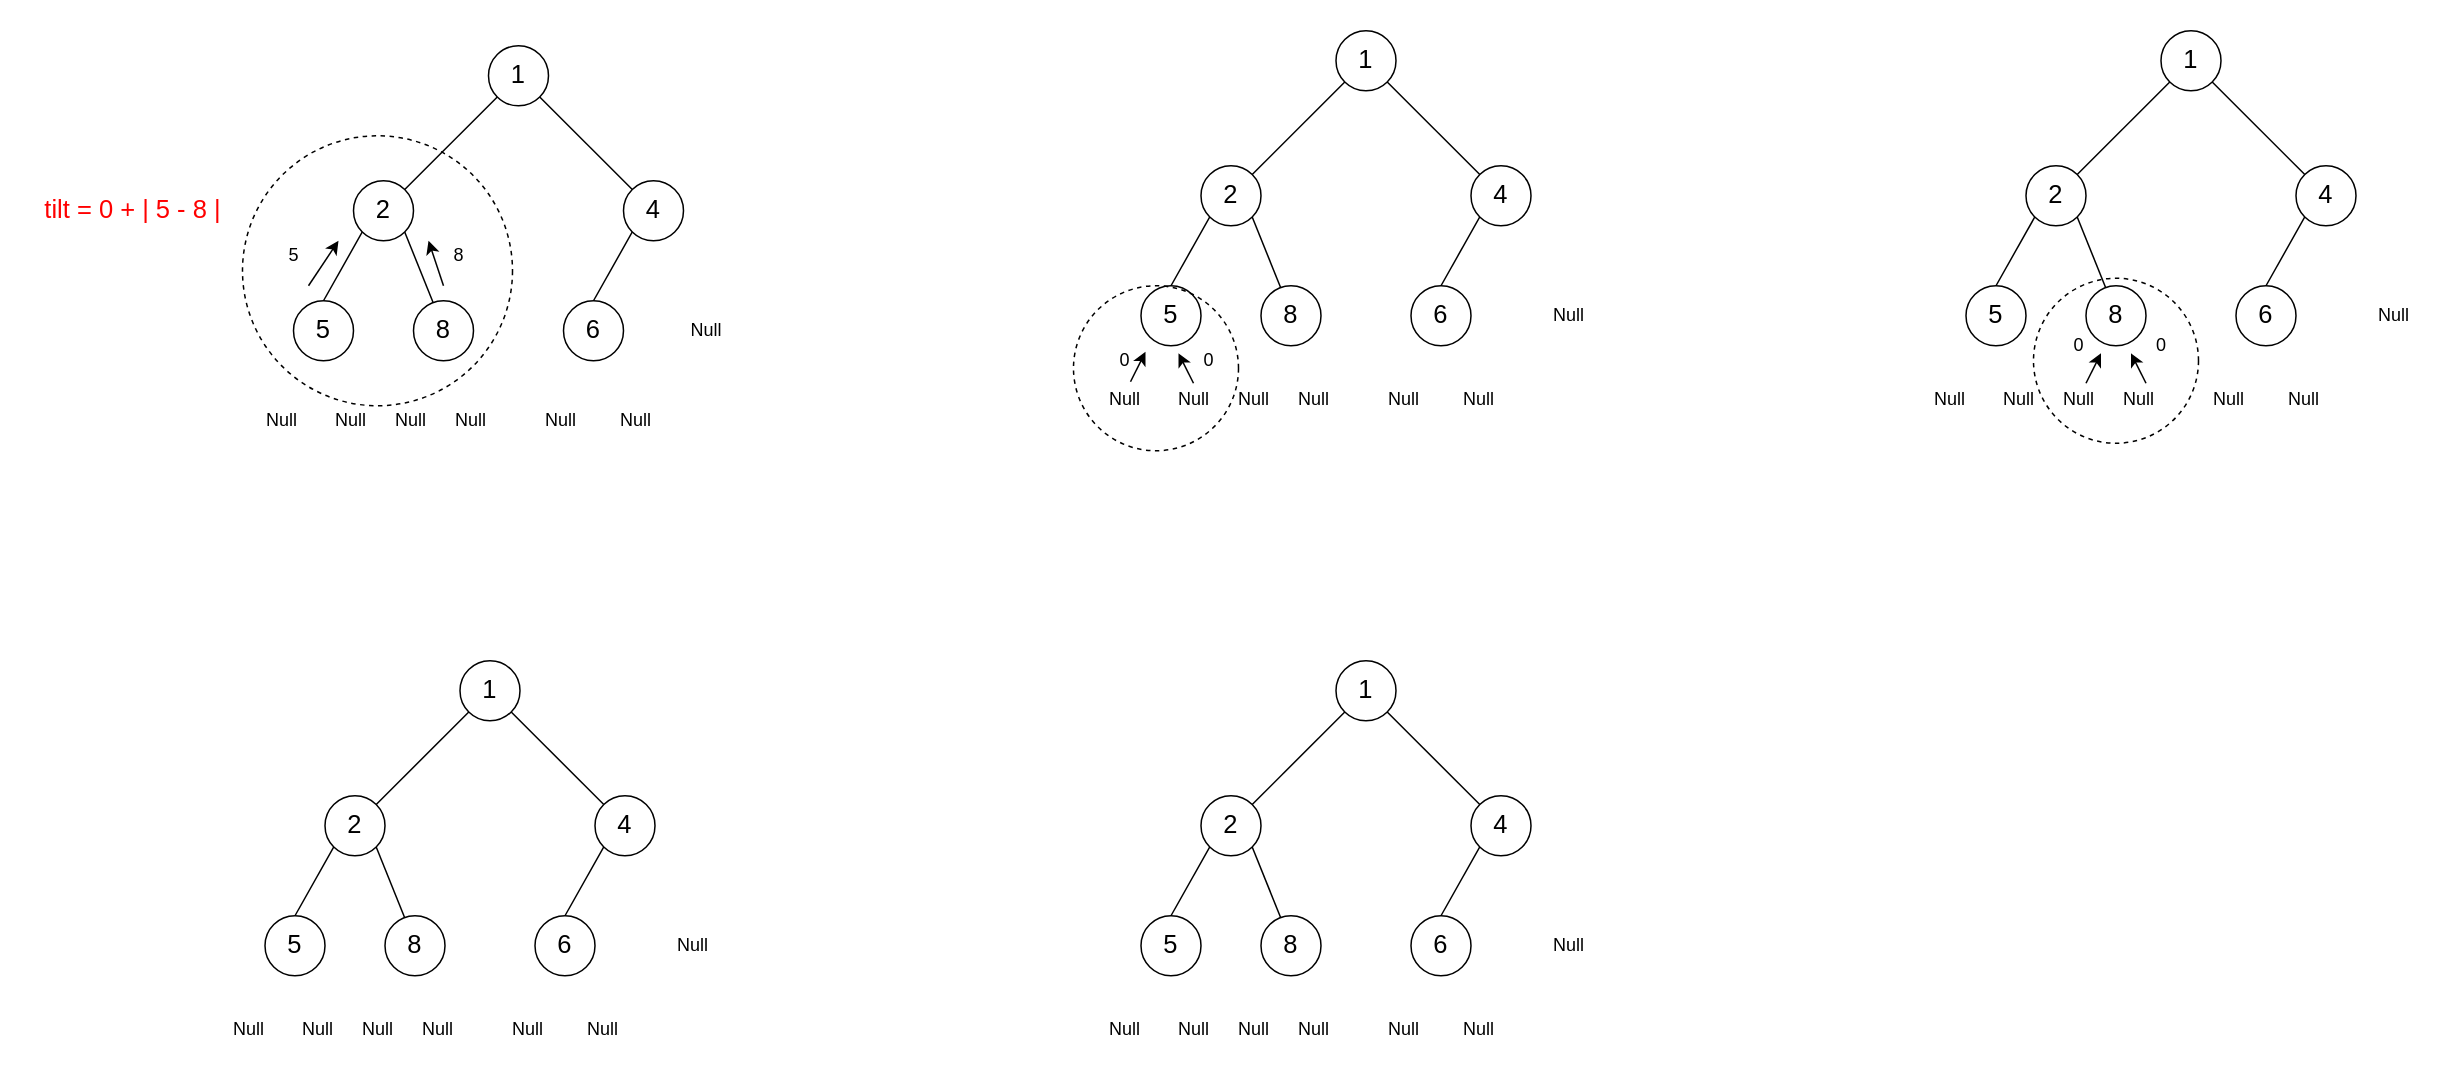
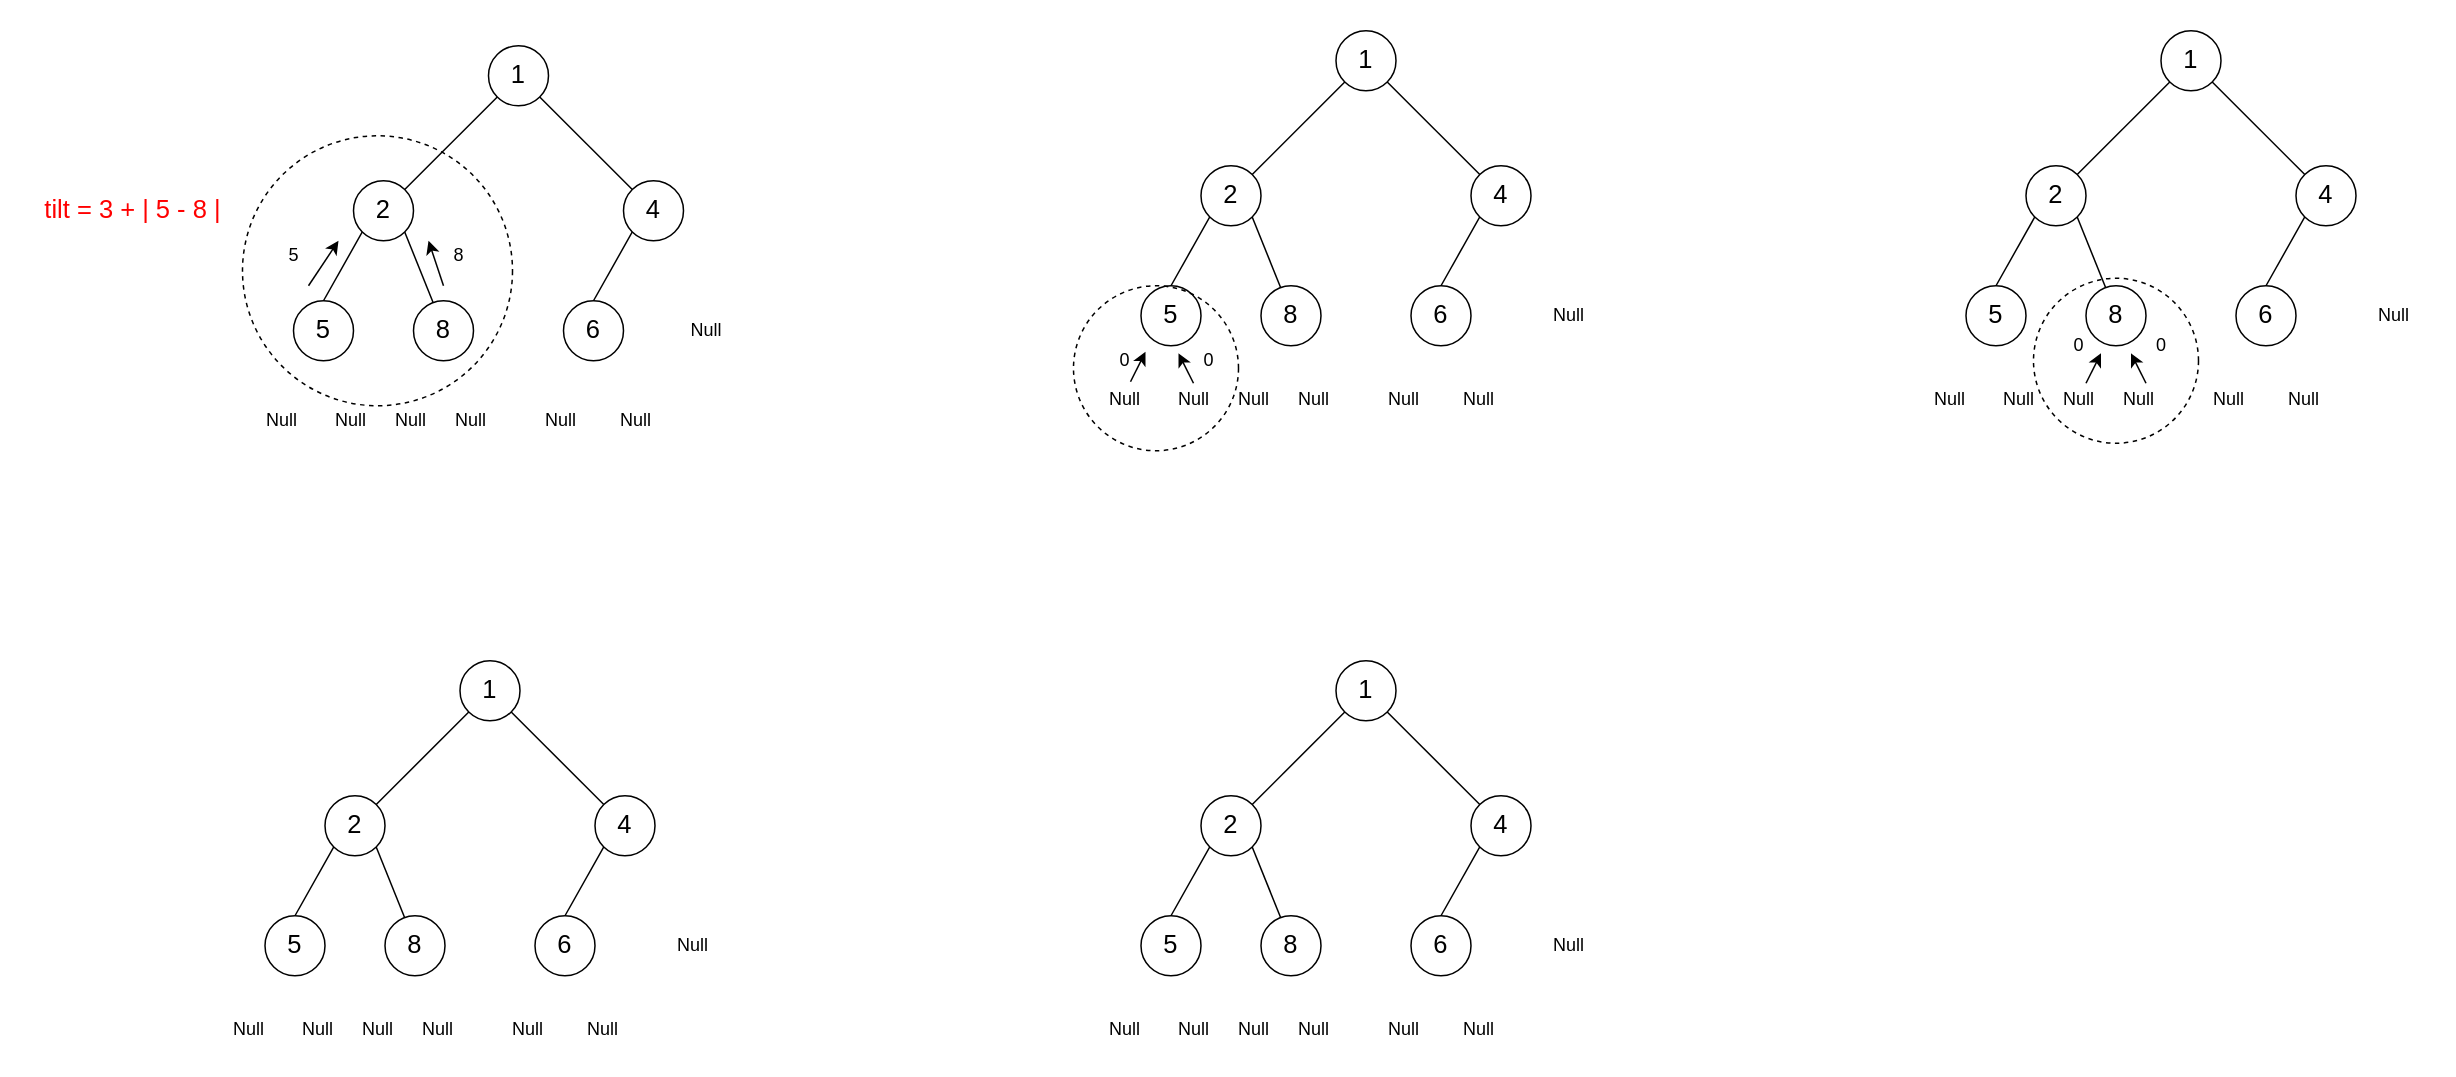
- <mxCell id="18" value="&lt;font color=&quot;#ff0000&quot; style=&quot;font-size: 17px&quot;&gt;tilt = 0 + | 5 - 8 |&amp;nbsp;&lt;/font&gt;" style="text;html=1;align=center;verticalAlign=middle;resizable=0;points=[];autosize=1;" vertex="1" parent="1"><mxGeometry x="20" y="130" width="140" height="20" as="geometry" /></mxCell>
+ <mxCell id="18" value="&lt;font color=&quot;#ff0000&quot; style=&quot;font-size: 17px&quot;&gt;tilt = 3 + | 5 - 8 |&amp;nbsp;&lt;/font&gt;" style="text;html=1;align=center;verticalAlign=middle;resizable=0;points=[];autosize=1;" vertex="1" parent="1"><mxGeometry x="20" y="130" width="140" height="20" as="geometry" /></mxCell>
